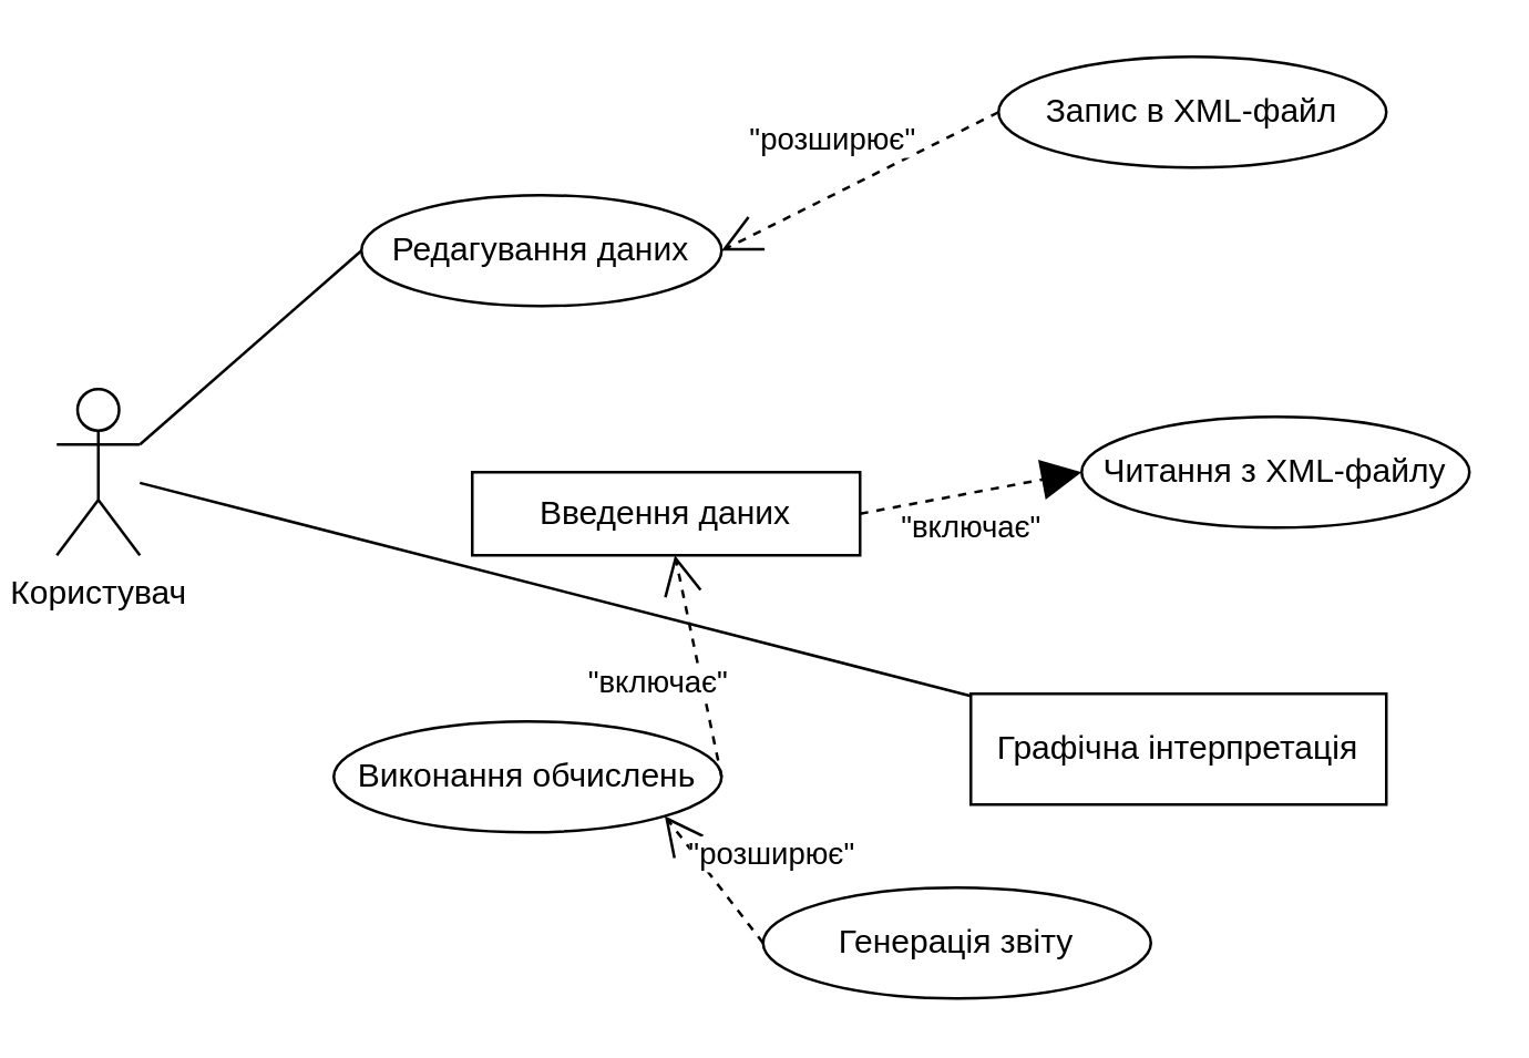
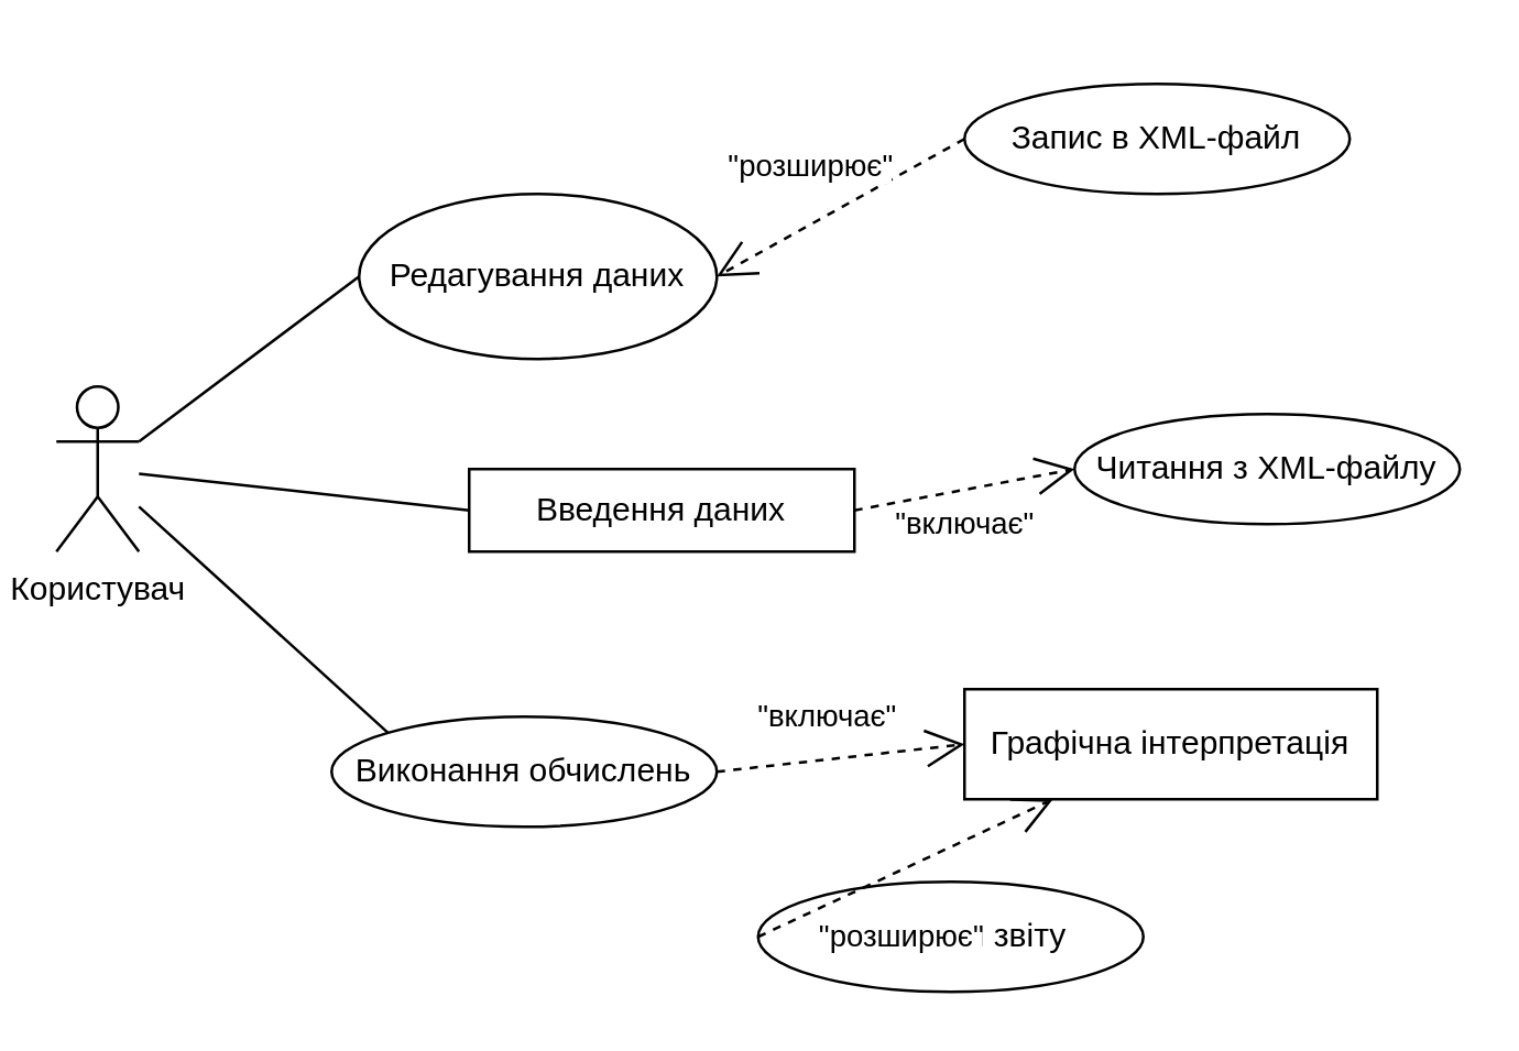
- <mxCell id="6" value="Запис в XML-файл" style="ellipse;whiteSpace=wrap;html=1;" parent="1" vertex="1"><mxGeometry x="360" y="20" width="140" height="40" as="geometry" /></mxCell>
+ <mxCell id="6" value="Запис в XML-файл" style="ellipse;whiteSpace=wrap;html=1;" parent="1" vertex="1"><mxGeometry x="350" y="30" width="140" height="40" as="geometry" /></mxCell>
- <mxCell id="3" value="Редагування даних" style="ellipse;whiteSpace=wrap;html=1;" parent="1" vertex="1"><mxGeometry x="130" y="70" width="130" height="40" as="geometry" /></mxCell>
+ <mxCell id="3" value="Редагування даних" style="ellipse;whiteSpace=wrap;html=1;" parent="1" vertex="1"><mxGeometry x="130" y="70" width="130" height="60" as="geometry" /></mxCell>
- <mxCell id="14" value="&quot;включає&quot;" style="endArrow=block;endSize=12;dashed=1;html=1;rounded=0;exitX=1;exitY=0.5;exitDx=0;exitDy=0;entryX=0;entryY=0.5;entryDx=0;entryDy=0;" parent="1" source="4" target="7" edge="1"><mxGeometry x="-0.057" y="-12" width="160" relative="1" as="geometry"><mxPoint x="300" y="200" as="sourcePoint" /><mxPoint x="460" y="200" as="targetPoint" /><mxPoint as="offset" /></mxGeometry></mxCell>
+ <mxCell id="14" value="&quot;включає&quot;" style="endArrow=open;endSize=12;dashed=1;html=1;rounded=0;exitX=1;exitY=0.5;exitDx=0;exitDy=0;entryX=0;entryY=0.5;entryDx=0;entryDy=0;" parent="1" source="4" target="7" edge="1"><mxGeometry x="-0.057" y="-12" width="160" relative="1" as="geometry"><mxPoint x="300" y="200" as="sourcePoint" /><mxPoint x="460" y="200" as="targetPoint" /><mxPoint as="offset" /></mxGeometry></mxCell>
+ <mxCell id="11" value="" style="endArrow=none;html=1;rounded=0;entryX=0;entryY=0.5;entryDx=0;entryDy=0;" parent="1" source="2" target="4" edge="1"><mxGeometry relative="1" as="geometry"><mxPoint x="90" y="150" as="sourcePoint" /><mxPoint x="250" y="150" as="targetPoint" /></mxGeometry></mxCell>
- <mxCell id="12" value="" style="endArrow=none;html=1;rounded=0;" parent="1" source="2" target="8" edge="1"><mxGeometry relative="1" as="geometry"><mxPoint x="90" y="150" as="sourcePoint" /><mxPoint x="250" y="150" as="targetPoint" /></mxGeometry></mxCell>
+ <mxCell id="12" value="" style="endArrow=none;html=1;rounded=0;entryX=0;entryY=0;entryDx=0;entryDy=0;" parent="1" source="2" target="5" edge="1"><mxGeometry relative="1" as="geometry"><mxPoint x="90" y="150" as="sourcePoint" /><mxPoint x="250" y="150" as="targetPoint" /></mxGeometry></mxCell>
- <mxCell id="15" value="&quot;включає&quot;" style="endArrow=open;endSize=12;dashed=1;html=1;rounded=0;exitX=1;exitY=0.5;exitDx=0;exitDy=0;" parent="1" source="5" target="4" edge="1"><mxGeometry x="-0.073" y="15" width="160" relative="1" as="geometry"><mxPoint x="270" y="270" as="sourcePoint" /><mxPoint x="430" y="270" as="targetPoint" /><mxPoint as="offset" /></mxGeometry></mxCell>
+ <mxCell id="15" value="&quot;включає&quot;" style="endArrow=open;endSize=12;dashed=1;html=1;rounded=0;exitX=1;exitY=0.5;exitDx=0;exitDy=0;entryX=0;entryY=0.5;entryDx=0;entryDy=0;" parent="1" source="5" target="8" edge="1"><mxGeometry x="-0.073" y="15" width="160" relative="1" as="geometry"><mxPoint x="270" y="270" as="sourcePoint" /><mxPoint x="430" y="270" as="targetPoint" /><mxPoint as="offset" /></mxGeometry></mxCell>
- <mxCell id="16" value="&quot;розширює&quot;" style="endArrow=open;endSize=12;dashed=1;html=1;rounded=0;exitX=0;exitY=0.5;exitDx=0;exitDy=0;entryX=1;entryY=1;entryDx=0;entryDy=0;" parent="1" source="9" target="5" edge="1"><mxGeometry x="-0.2" y="-22" width="160" relative="1" as="geometry"><mxPoint x="270" y="270" as="sourcePoint" /><mxPoint x="430" y="270" as="targetPoint" /><mxPoint as="offset" /></mxGeometry></mxCell>
+ <mxCell id="16" value="&quot;розширює&quot;" style="endArrow=open;endSize=12;dashed=1;html=1;rounded=0;exitX=0;exitY=0.5;exitDx=0;exitDy=0;" parent="1" source="9" target="8" edge="1"><mxGeometry x="-0.2" y="-22" width="160" relative="1" as="geometry"><mxPoint x="270" y="270" as="sourcePoint" /><mxPoint x="430" y="270" as="targetPoint" /><mxPoint as="offset" /></mxGeometry></mxCell>
